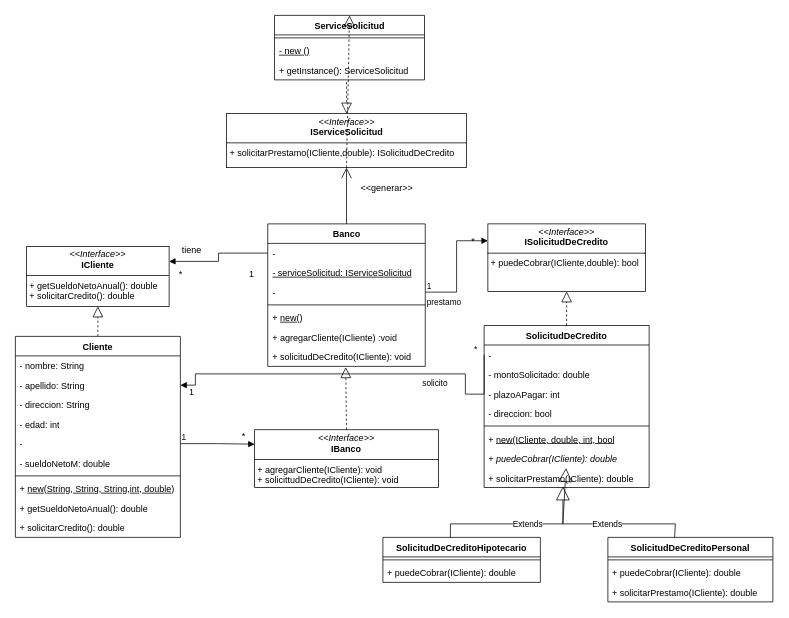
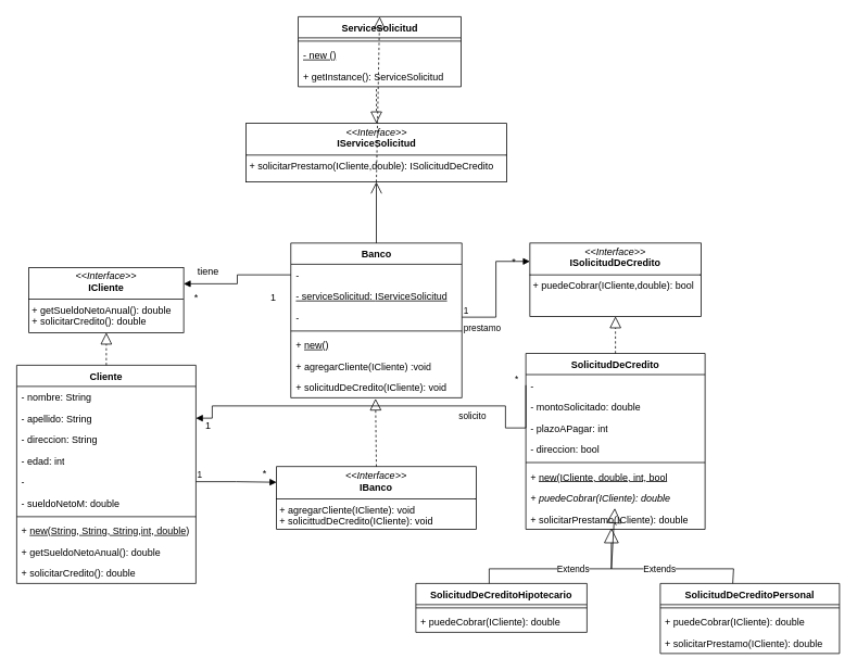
- <mxCell id="66" value="&amp;lt;&amp;lt;generar&amp;gt;&amp;gt;" style="text;html=1;align=center;verticalAlign=middle;resizable=0;points=[];autosize=1;strokeColor=none;fillColor=none;" vertex="1" parent="1"><mxGeometry x="470" y="236" width="90" height="30" as="geometry" /></mxCell>
